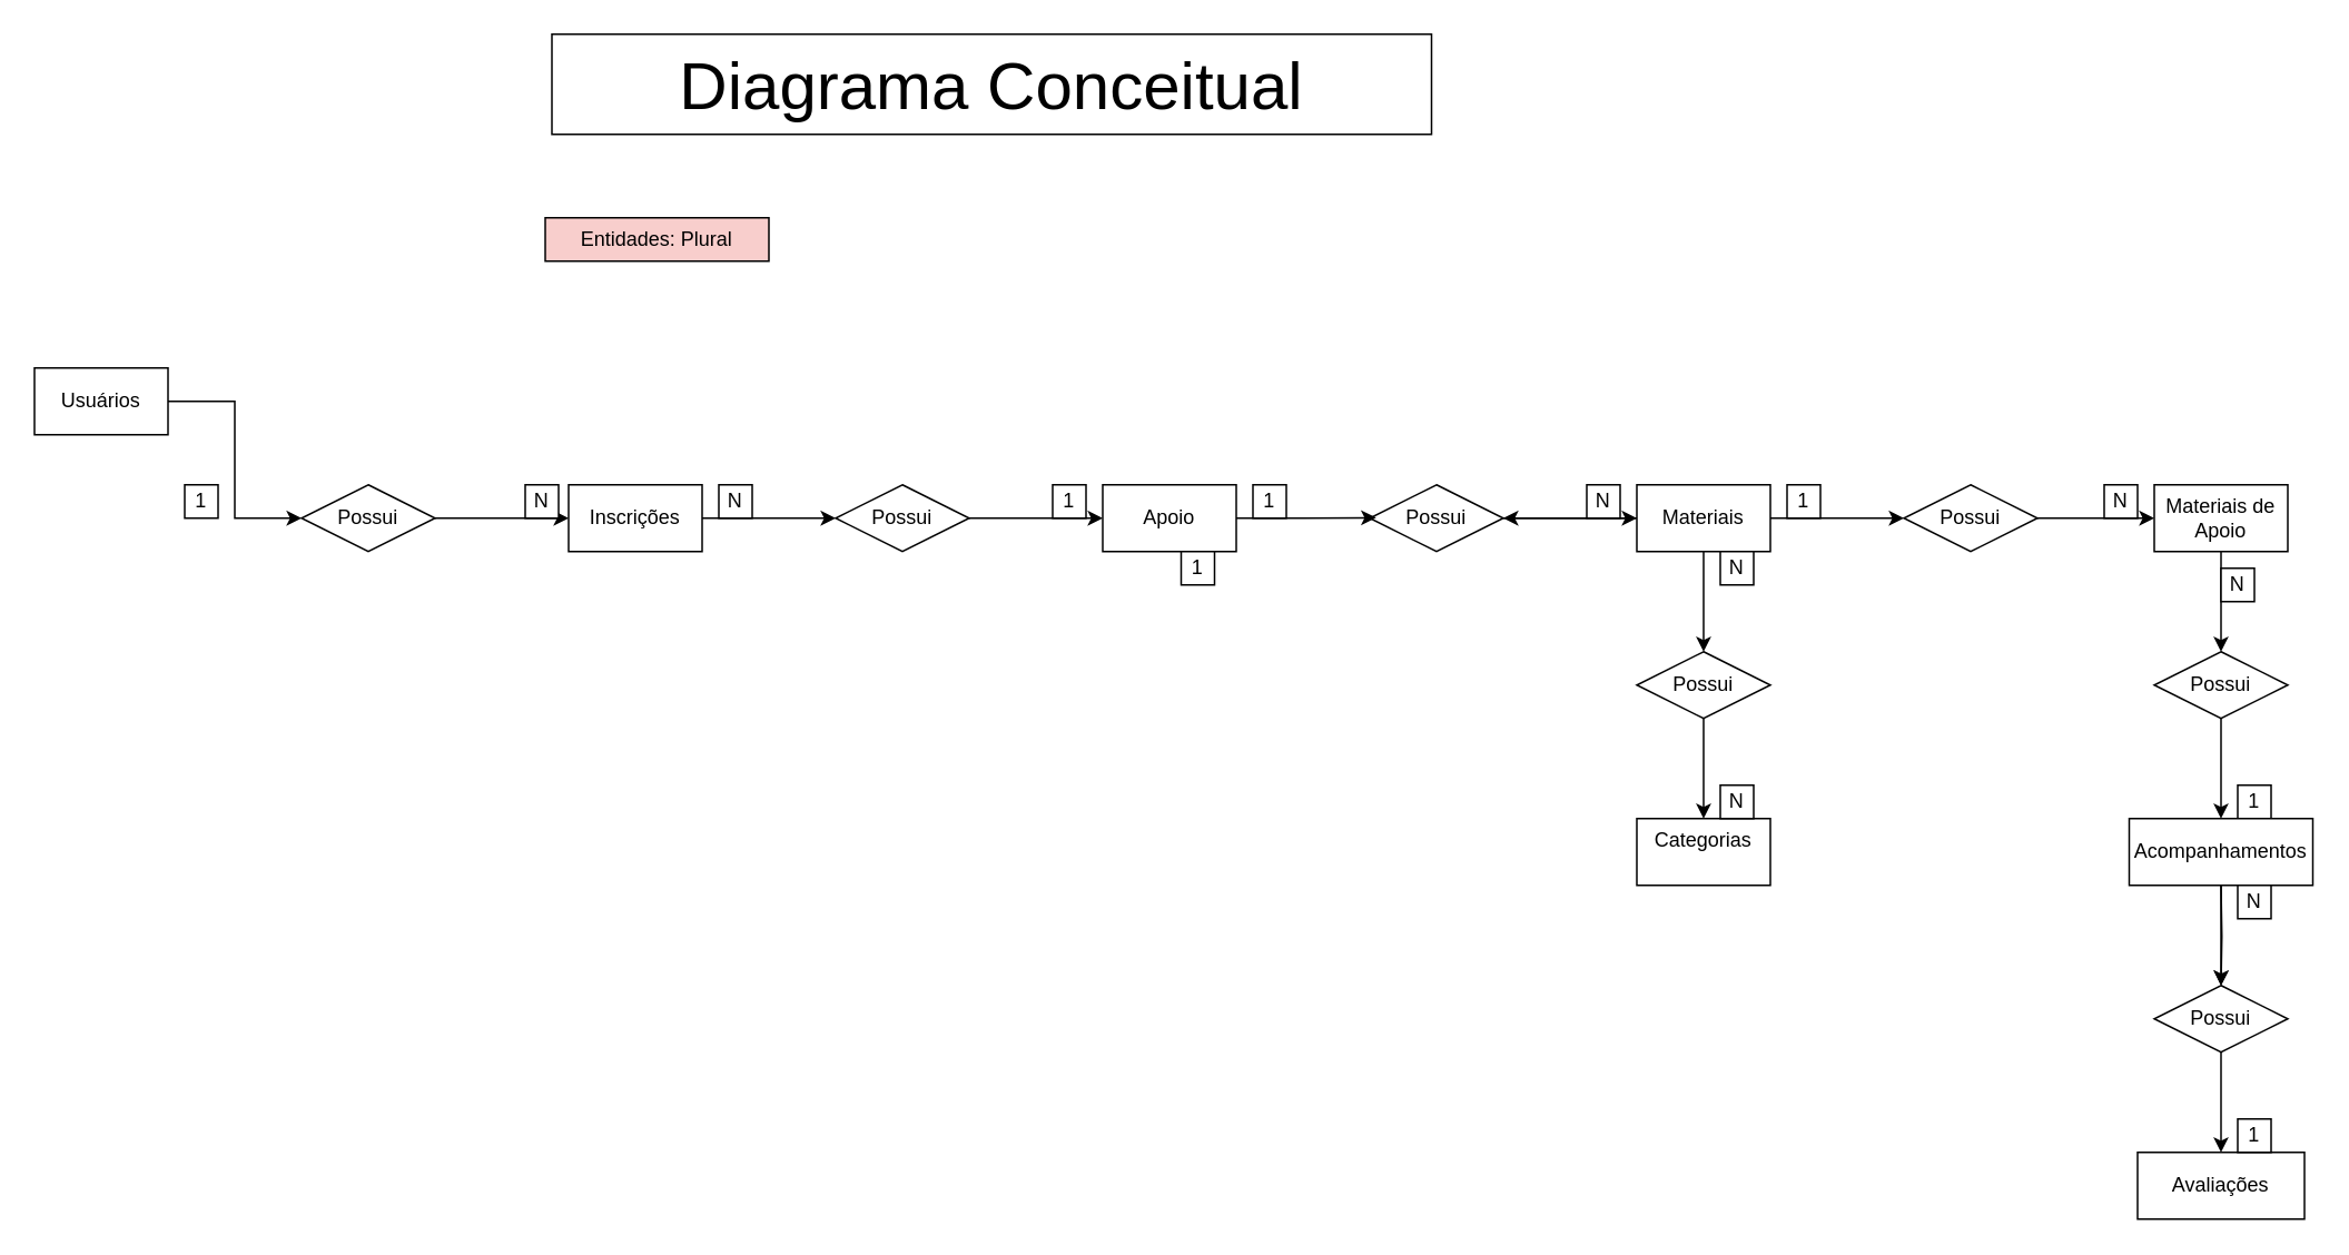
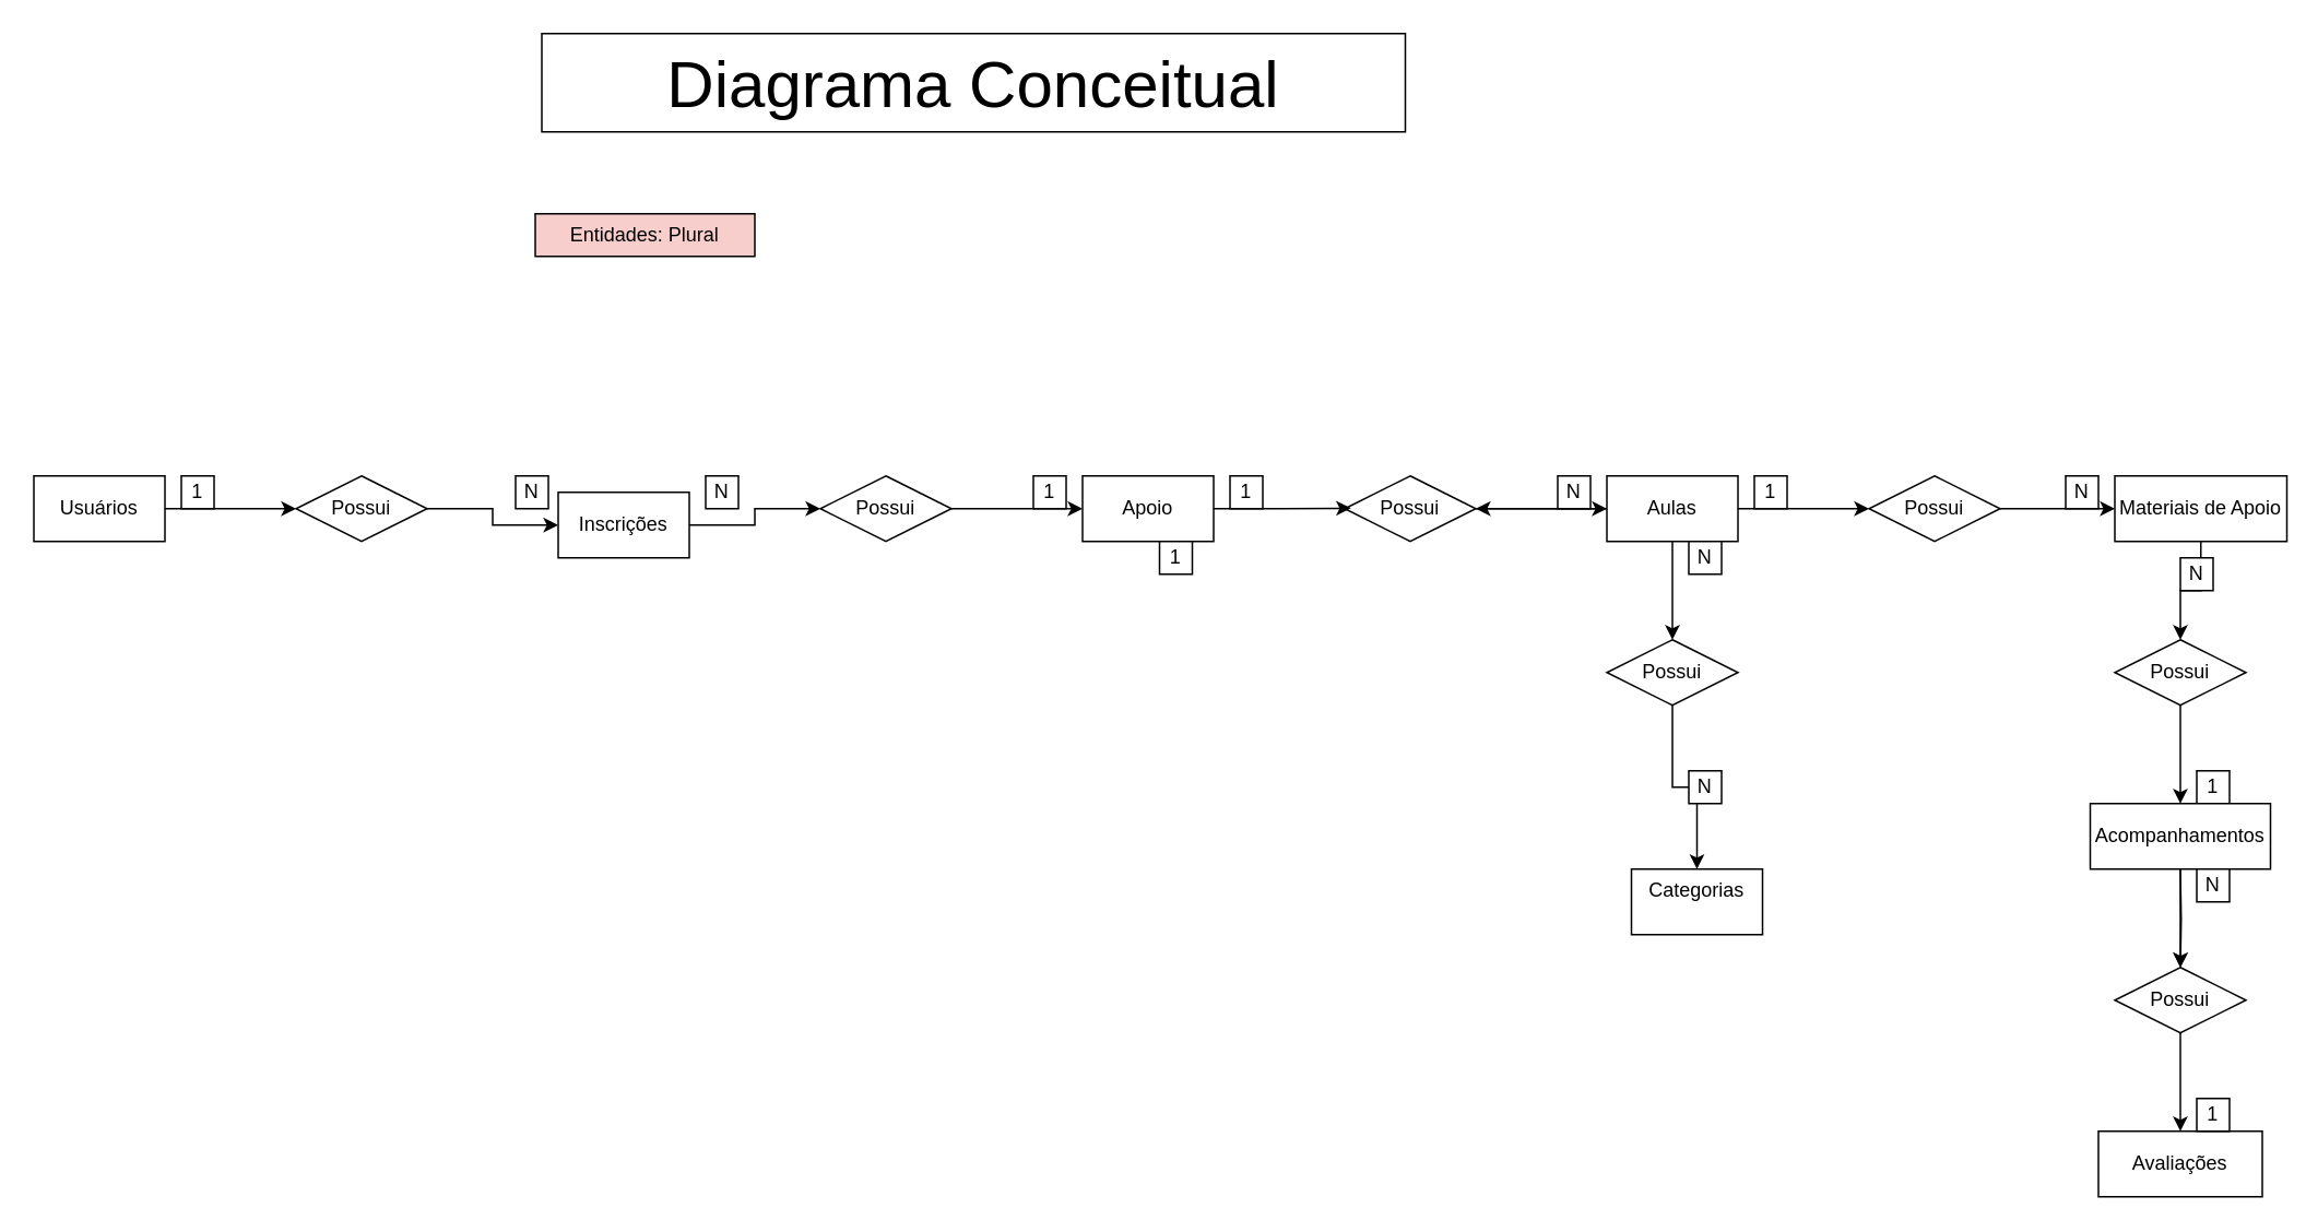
- <mxCell id="4" value="Usuários" style="rounded=0;whiteSpace=wrap;html=1;strokeColor=default;align=center;verticalAlign=middle;fontFamily=Helvetica;fontSize=12;fontColor=default;fillColor=default;" vertex="1" parent="1"><mxGeometry x="20" y="220" width="80" height="40" as="geometry" /></mxCell>
+ <mxCell id="4" value="Usuários" style="rounded=0;whiteSpace=wrap;html=1;strokeColor=default;align=center;verticalAlign=middle;fontFamily=Helvetica;fontSize=12;fontColor=default;fillColor=default;" vertex="1" parent="1"><mxGeometry x="20" y="290" width="80" height="40" as="geometry" /></mxCell>
- <mxCell id="8" value="Inscrições" style="rounded=0;whiteSpace=wrap;html=1;strokeColor=default;align=center;verticalAlign=middle;fontFamily=Helvetica;fontSize=12;fontColor=default;fillColor=default;" vertex="1" parent="1"><mxGeometry x="340" y="290" width="80" height="40" as="geometry" /></mxCell>
+ <mxCell id="8" value="Inscrições" style="rounded=0;whiteSpace=wrap;html=1;strokeColor=default;align=center;verticalAlign=middle;fontFamily=Helvetica;fontSize=12;fontColor=default;fillColor=default;" vertex="1" parent="1"><mxGeometry x="340" y="300" width="80" height="40" as="geometry" /></mxCell>
- <mxCell id="17" value="Materiais" style="rounded=0;whiteSpace=wrap;html=1;strokeColor=default;align=center;verticalAlign=middle;fontFamily=Helvetica;fontSize=12;fontColor=default;fillColor=default;" vertex="1" parent="1"><mxGeometry x="980" y="290" width="80" height="40" as="geometry" /></mxCell>
+ <mxCell id="17" value="Aulas" style="rounded=0;whiteSpace=wrap;html=1;strokeColor=default;align=center;verticalAlign=middle;fontFamily=Helvetica;fontSize=12;fontColor=default;fillColor=default;" vertex="1" parent="1"><mxGeometry x="980" y="290" width="80" height="40" as="geometry" /></mxCell>
- <mxCell id="28" value="Materiais de Apoio" style="rounded=0;whiteSpace=wrap;html=1;strokeColor=default;align=center;verticalAlign=middle;fontFamily=Helvetica;fontSize=12;fontColor=default;fillColor=default;" vertex="1" parent="1"><mxGeometry x="1290" y="290" width="80" height="40" as="geometry" /></mxCell>
+ <mxCell id="28" value="Materiais de Apoio" style="rounded=0;whiteSpace=wrap;html=1;strokeColor=default;align=center;verticalAlign=middle;fontFamily=Helvetica;fontSize=12;fontColor=default;fillColor=default;" vertex="1" parent="1"><mxGeometry x="1290" y="290" width="105" height="40" as="geometry" /></mxCell>
- <mxCell id="45" value="Categorias&lt;div&gt;&lt;br&gt;&lt;/div&gt;" style="rounded=0;whiteSpace=wrap;html=1;strokeColor=default;align=center;verticalAlign=middle;fontFamily=Helvetica;fontSize=12;fontColor=default;fillColor=default;" vertex="1" parent="1"><mxGeometry x="980" y="490" width="80" height="40" as="geometry" /></mxCell>
+ <mxCell id="45" value="Categorias&lt;div&gt;&lt;br&gt;&lt;/div&gt;" style="rounded=0;whiteSpace=wrap;html=1;strokeColor=default;align=center;verticalAlign=middle;fontFamily=Helvetica;fontSize=12;fontColor=default;fillColor=default;" vertex="1" parent="1"><mxGeometry x="995" y="530" width="80" height="40" as="geometry" /></mxCell>
